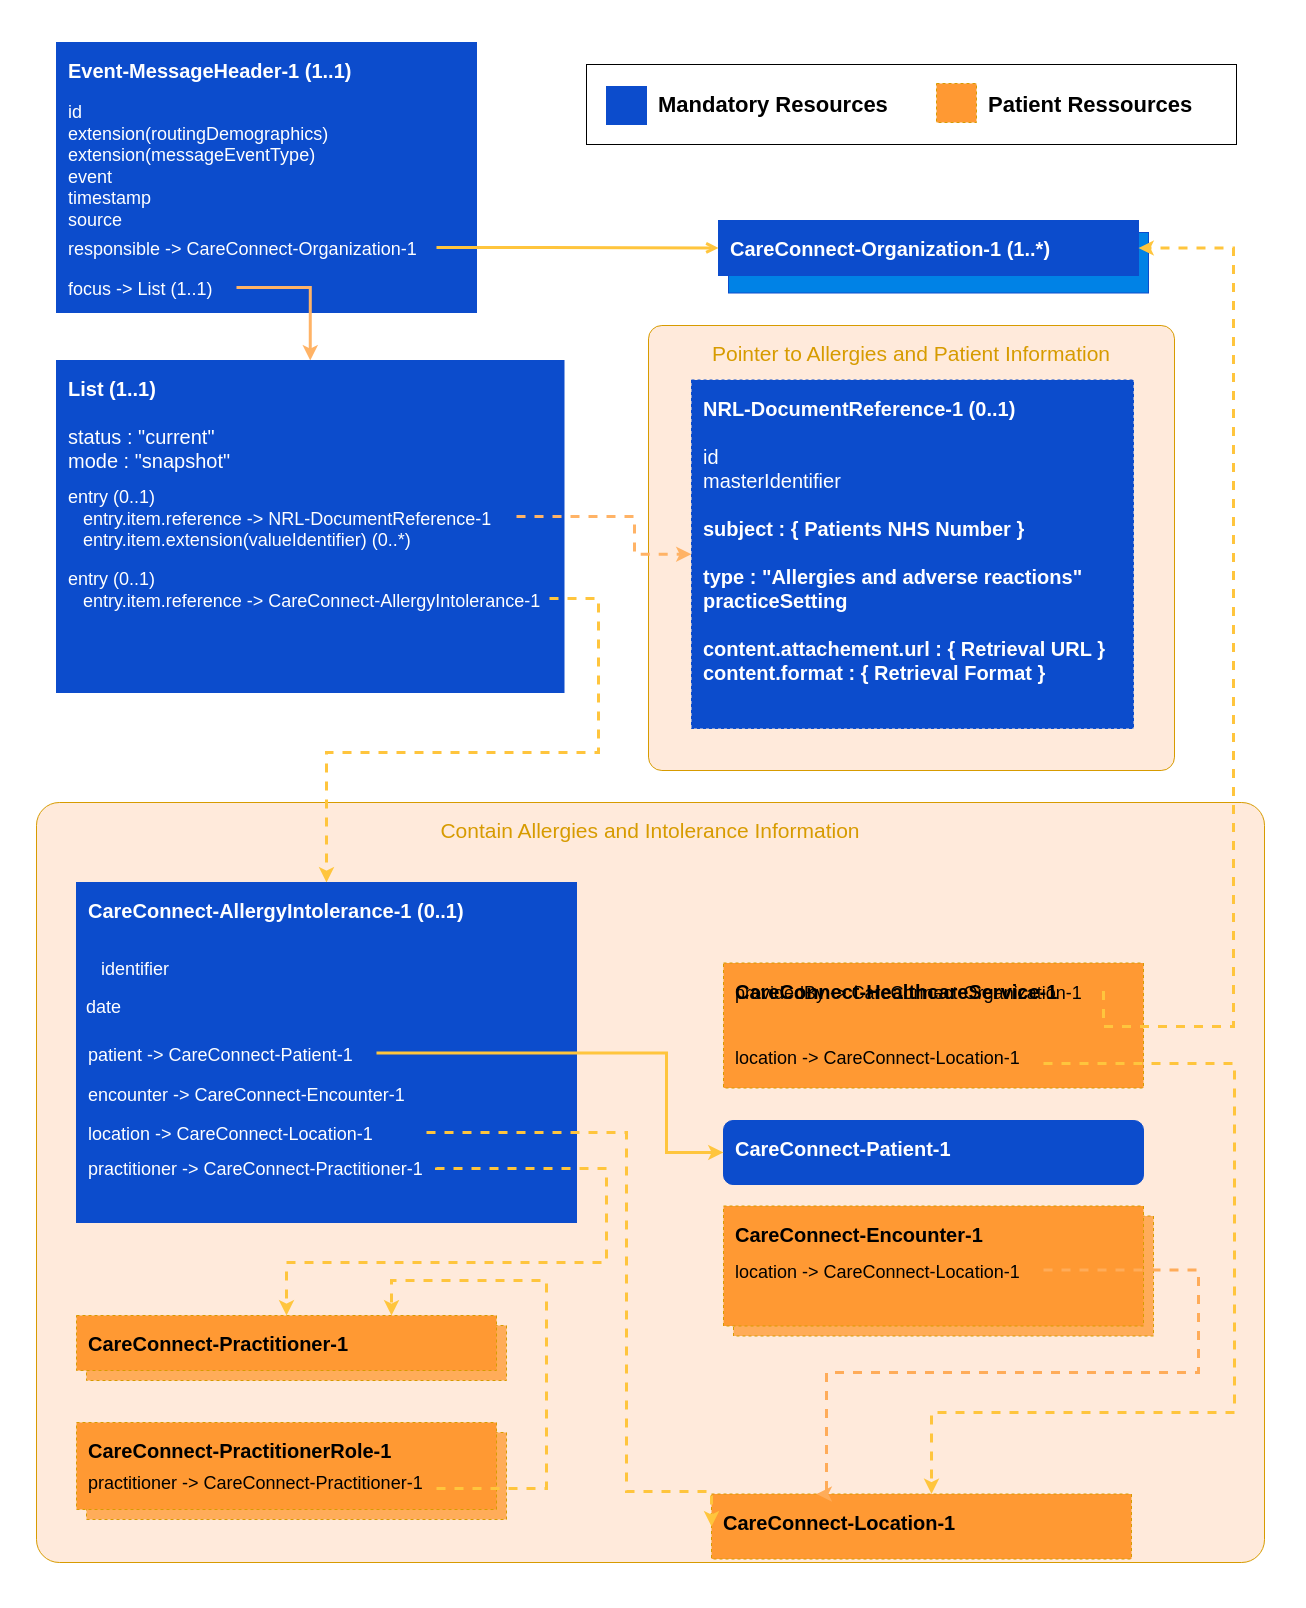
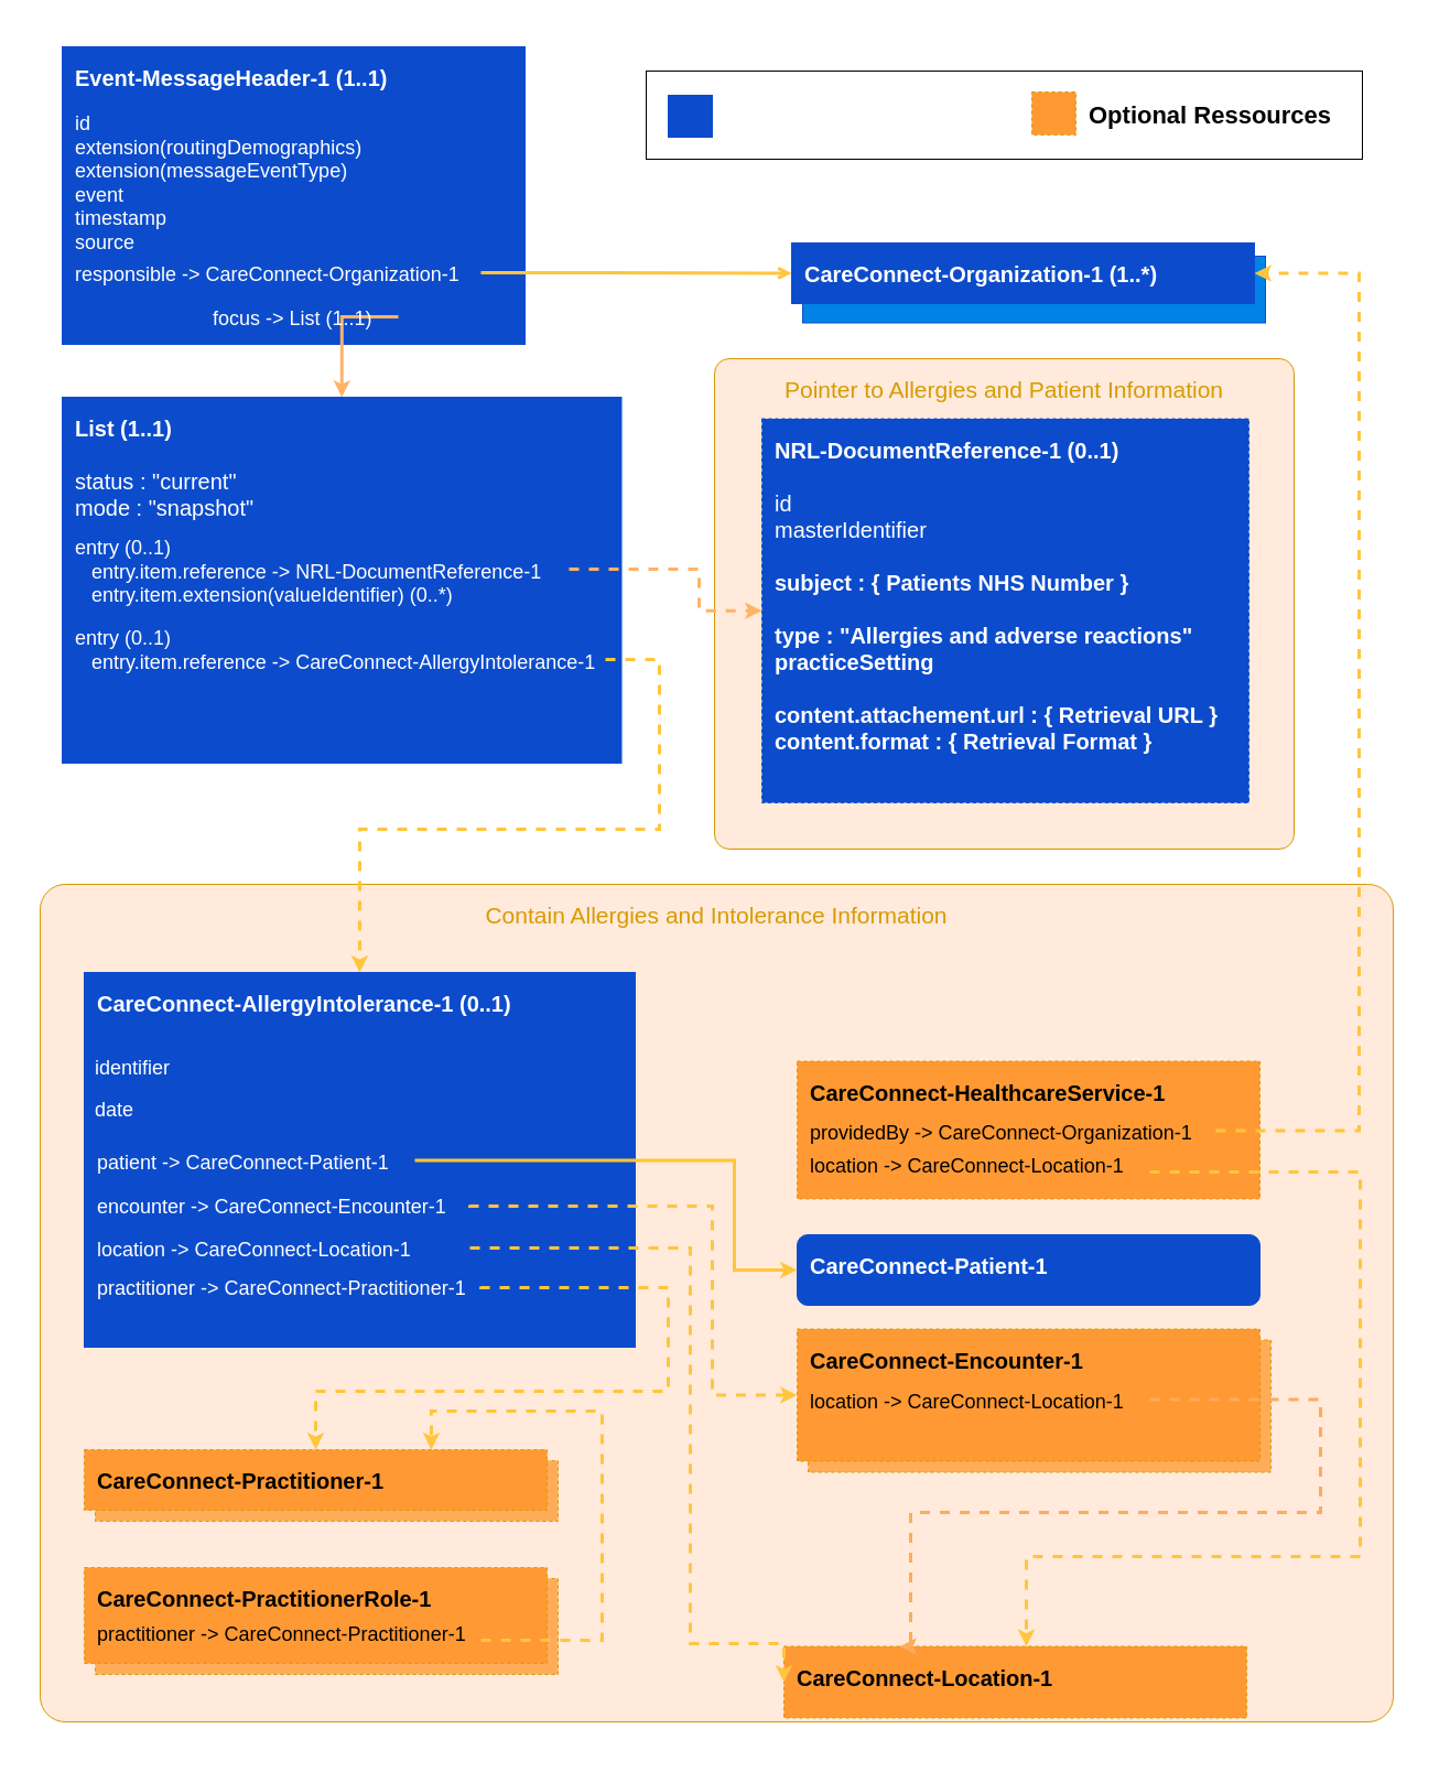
- <mxCell id="10" value="&lt;div style=&quot;text-align: left&quot;&gt;&lt;span&gt;Mandatory Resources&lt;/span&gt;&lt;/div&gt;" style="text;html=1;strokeColor=none;fillColor=none;align=left;verticalAlign=middle;whiteSpace=wrap;rounded=0;dashed=1;fontSize=22;fontColor=#000000;fontStyle=1" parent="1" vertex="1"><mxGeometry x="656" y="72" width="245" height="65" as="geometry" /></mxCell>
- <mxCell id="9" value="Patient Ressources" style="text;html=1;strokeColor=none;fillColor=none;align=left;verticalAlign=middle;whiteSpace=wrap;rounded=0;dashed=1;fontSize=22;fontColor=#000000;fontStyle=1" parent="1" vertex="1"><mxGeometry x="986" y="72" width="245" height="65" as="geometry" /></mxCell>
+ <mxCell id="9" value="Optional Ressources" style="text;html=1;strokeColor=none;fillColor=none;align=left;verticalAlign=middle;whiteSpace=wrap;rounded=0;dashed=1;fontSize=22;fontColor=#000000;fontStyle=1" parent="1" vertex="1"><mxGeometry x="986" y="72" width="245" height="65" as="geometry" /></mxCell>
- <mxCell id="17" value="focus -&amp;gt; List (1..1)" style="text;html=1;fontSize=18;fontColor=#FFFFFF;" parent="1" vertex="1"><mxGeometry x="66" y="272" width="170" height="30" as="geometry" /></mxCell>
+ <mxCell id="17" value="focus -&amp;gt; List (1..1)" style="text;html=1;fontSize=18;fontColor=#FFFFFF;" parent="1" vertex="1"><mxGeometry x="191" y="272" width="170" height="30" as="geometry" /></mxCell>
- <mxCell id="30" value="identifier" style="text;html=1;fontSize=18;fontColor=#FFFFFF;" parent="1" vertex="1"><mxGeometry x="99" y="952" width="300" height="30" as="geometry" /></mxCell>
+ <mxCell id="30" value="identifier" style="text;html=1;fontSize=18;fontColor=#FFFFFF;" parent="1" vertex="1"><mxGeometry x="84" y="952" width="300" height="30" as="geometry" /></mxCell>
- <mxCell id="47" value="providedBy -&amp;gt; CareConnect-Organization-1" style="text;html=1;fontSize=18;fontColor=#000000;" parent="1" vertex="1"><mxGeometry x="733" y="975.5" width="370" height="30" as="geometry" /></mxCell>
+ <mxCell id="47" value="providedBy -&amp;gt; CareConnect-Organization-1" style="text;html=1;fontSize=18;fontColor=#000000;" parent="1" vertex="1"><mxGeometry x="733" y="1010.5" width="370" height="30" as="geometry" /></mxCell>
+ <mxCell id="32" style="edgeStyle=orthogonalEdgeStyle;rounded=0;orthogonalLoop=1;jettySize=auto;html=1;exitX=1;exitY=0.5;exitDx=0;exitDy=0;entryX=0;entryY=0.5;entryDx=0;entryDy=0;dashed=1;strokeColor=#FFC53D;strokeWidth=3;fontColor=#000000;" parent="1" source="33" target="29" edge="1"><mxGeometry relative="1" as="geometry"><Array as="points"><mxPoint x="646" y="1094" /><mxPoint x="646" y="1266" /></Array></mxGeometry></mxCell>
